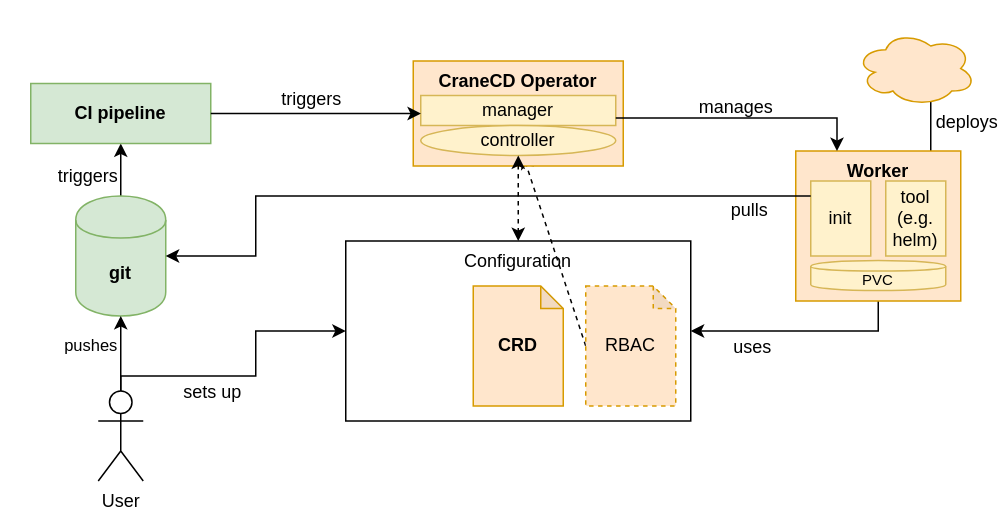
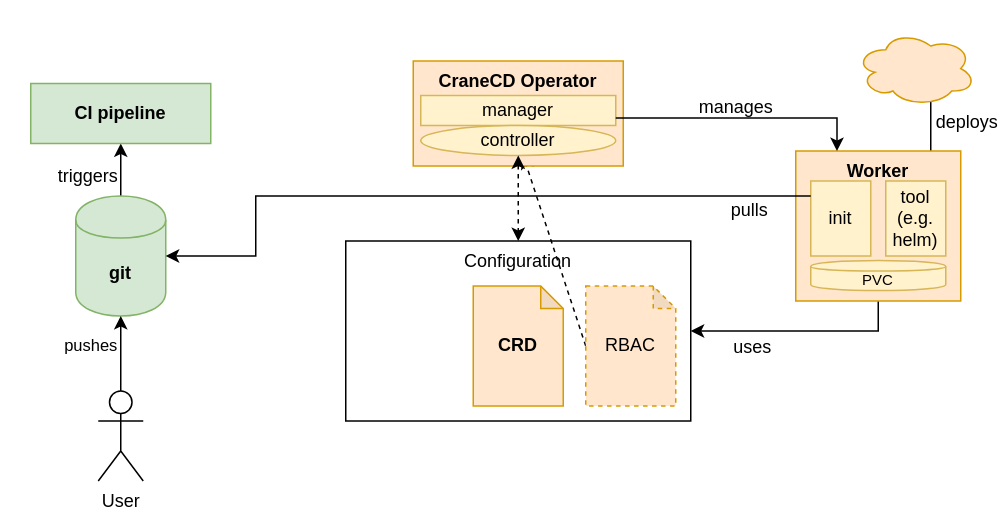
- <mxCell id="30" style="edgeStyle=orthogonalEdgeStyle;rounded=0;orthogonalLoop=1;jettySize=auto;html=1;exitX=1;exitY=0.5;exitDx=0;exitDy=0;entryX=0.001;entryY=0.601;entryDx=0;entryDy=0;entryPerimeter=0;" parent="1" source="7" target="27" edge="1"><mxGeometry relative="1" as="geometry"><mxPoint x="270" y="75" as="targetPoint" /></mxGeometry></mxCell>
- <mxCell id="31" value="triggers" style="text;html=1;align=center;verticalAlign=middle;resizable=0;points=[];" parent="30" vertex="1" connectable="0"><mxGeometry x="-0.293" y="-1" relative="1" as="geometry"><mxPoint x="17" y="-11" as="offset" /></mxGeometry></mxCell>
- <mxCell id="10" style="edgeStyle=orthogonalEdgeStyle;rounded=0;orthogonalLoop=1;jettySize=auto;html=1;exitX=0.5;exitY=0;exitDx=0;exitDy=0;exitPerimeter=0;entryX=0;entryY=0.5;entryDx=0;entryDy=0;endArrow=classic;endFill=1;" parent="1" source="12" target="2" edge="1"><mxGeometry relative="1" as="geometry"><Array as="points"><mxPoint x="80" y="250" /><mxPoint x="170" y="250" /><mxPoint x="170" y="220" /></Array></mxGeometry></mxCell>
- <mxCell id="11" value="sets up" style="text;html=1;align=center;verticalAlign=middle;resizable=0;points=[];" parent="10" vertex="1" connectable="0"><mxGeometry x="-0.182" y="1" relative="1" as="geometry"><mxPoint x="-7.78" y="11.0" as="offset" /></mxGeometry></mxCell>
